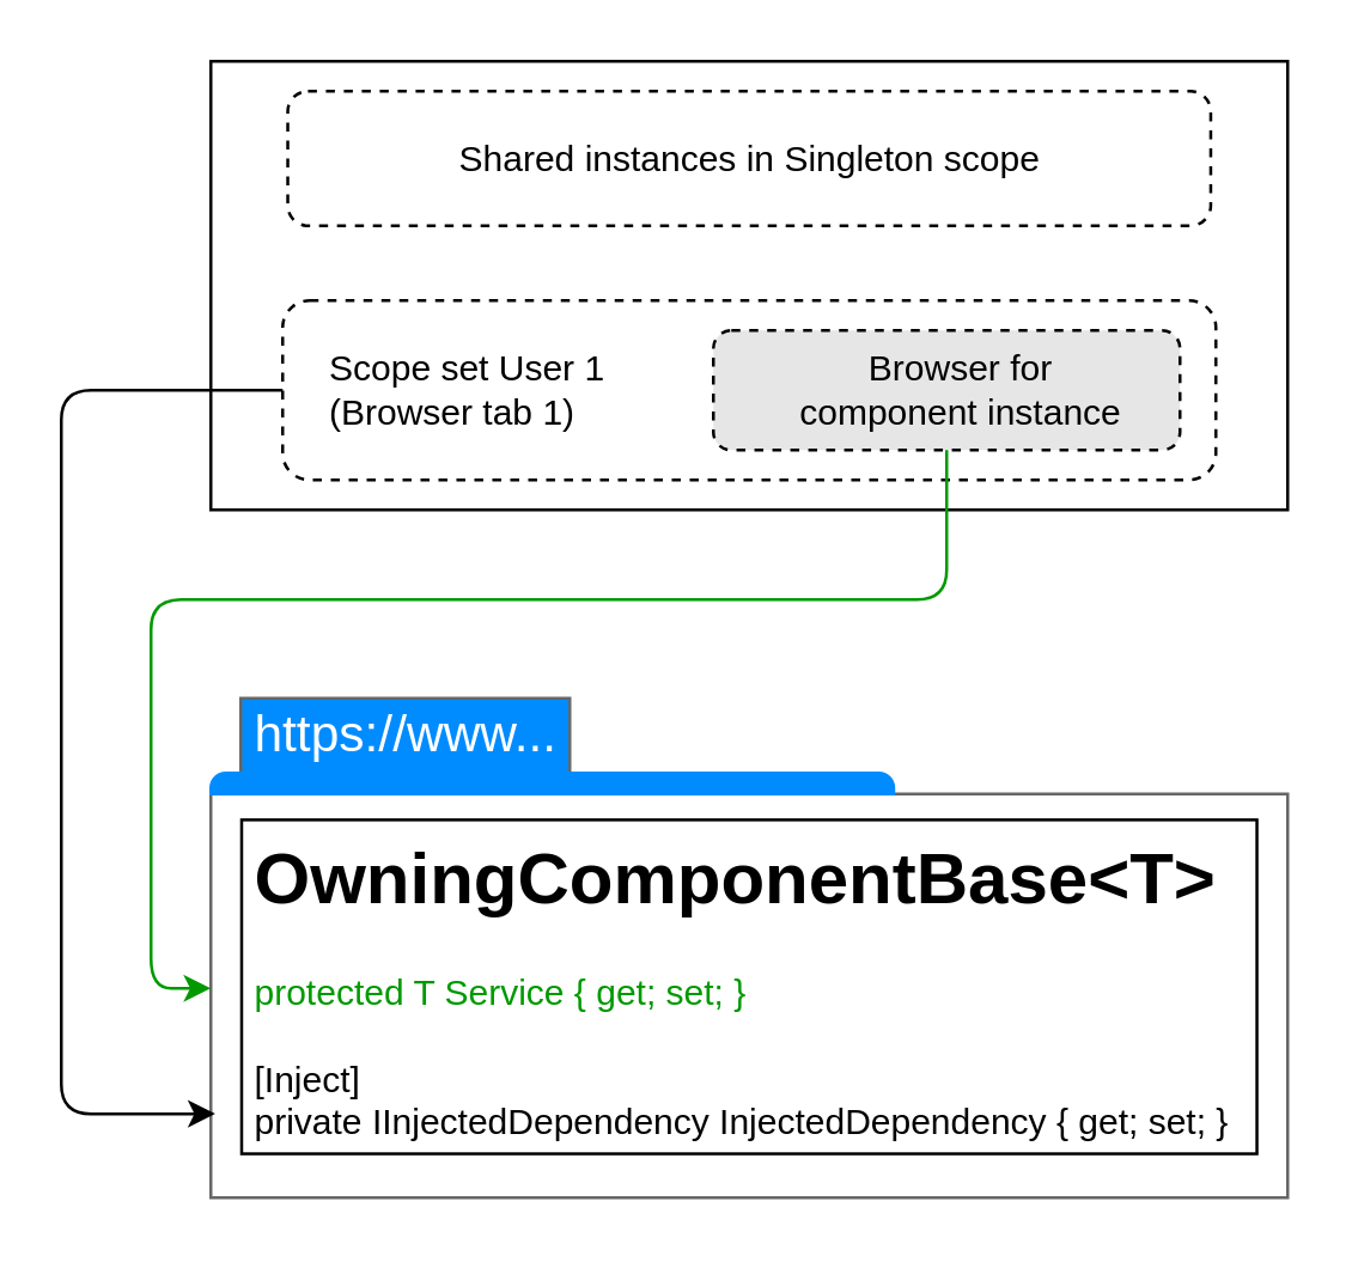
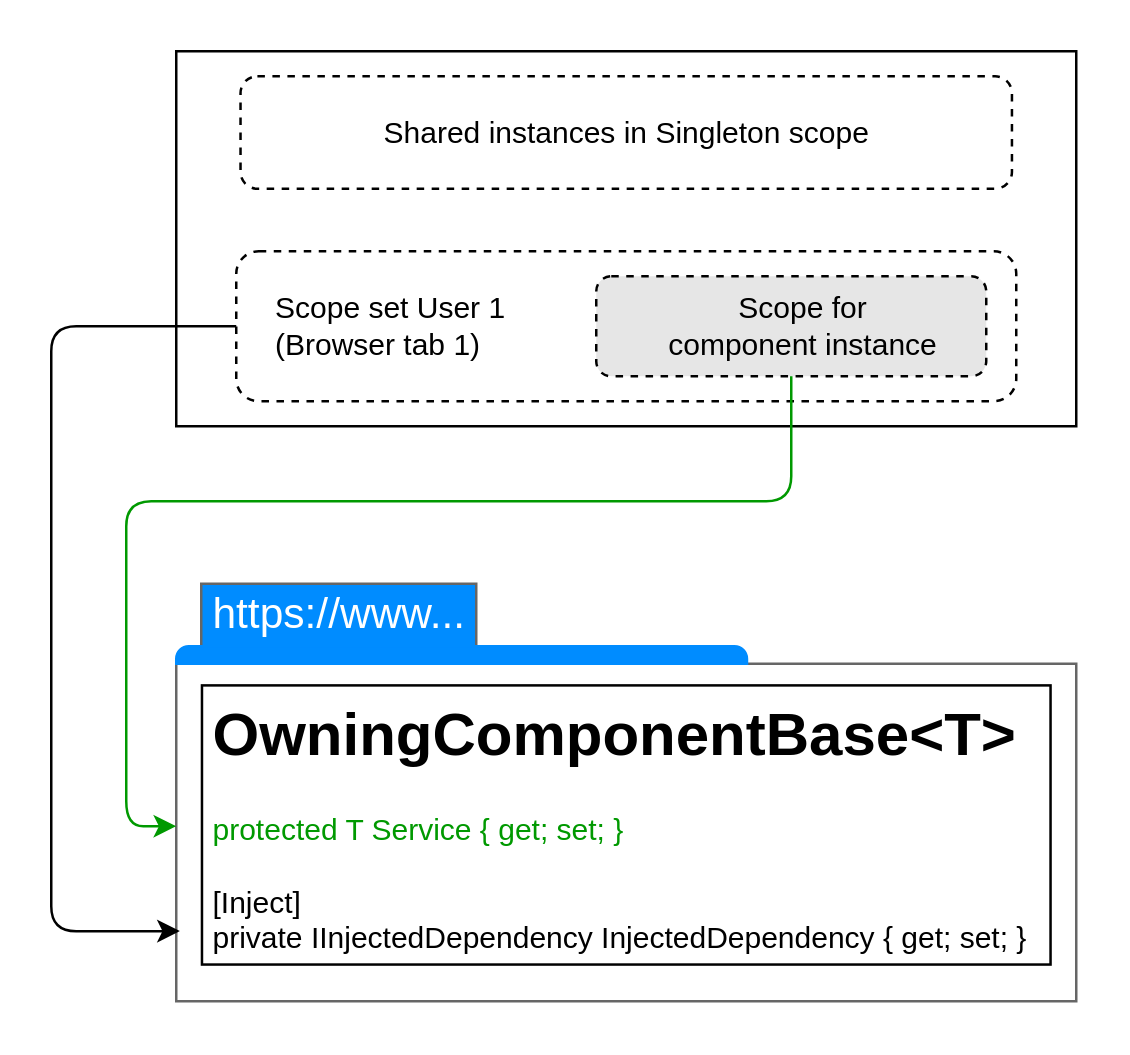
- <mxCell id="6" value="Browser for&lt;br&gt;component instance" style="rounded=1;whiteSpace=wrap;html=1;strokeColor=#000000;fillColor=#E6E6E6;fontColor=#000000;align=center;dashed=1;spacingLeft=10;" parent="2" vertex="1"><mxGeometry x="168" y="90" width="156" height="40" as="geometry" /></mxCell>
+ <mxCell id="6" value="Scope for&lt;br&gt;component instance" style="rounded=1;whiteSpace=wrap;html=1;strokeColor=#000000;fillColor=#E6E6E6;fontColor=#000000;align=center;dashed=1;spacingLeft=10;" parent="2" vertex="1"><mxGeometry x="168" y="90" width="156" height="40" as="geometry" /></mxCell>
